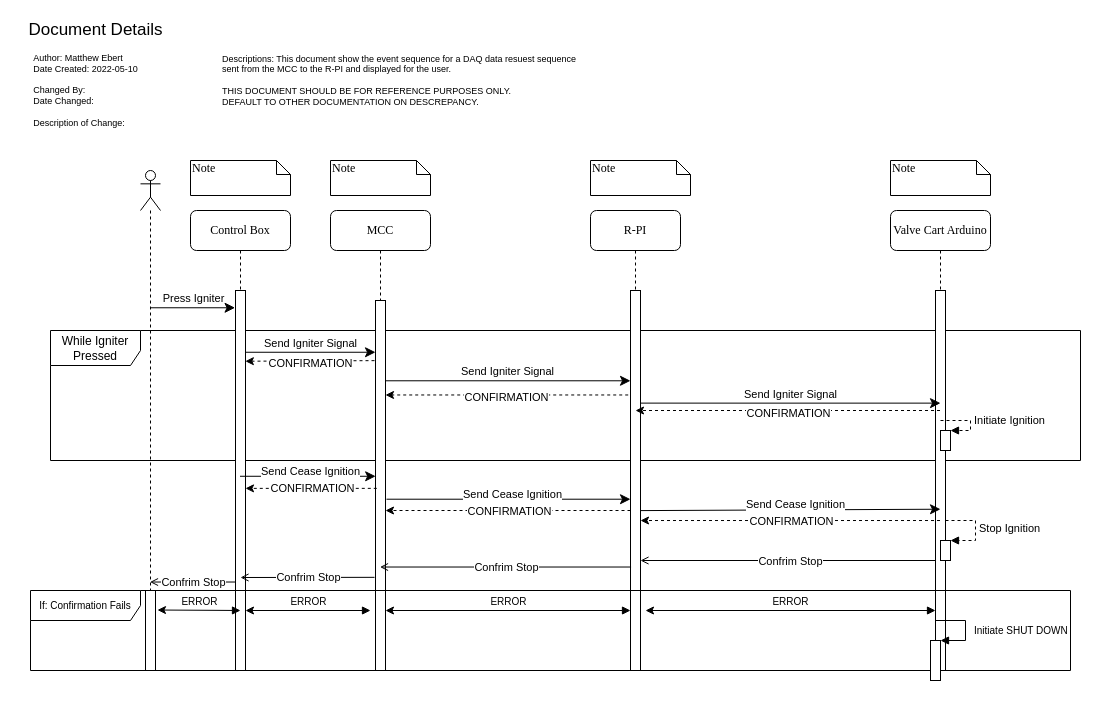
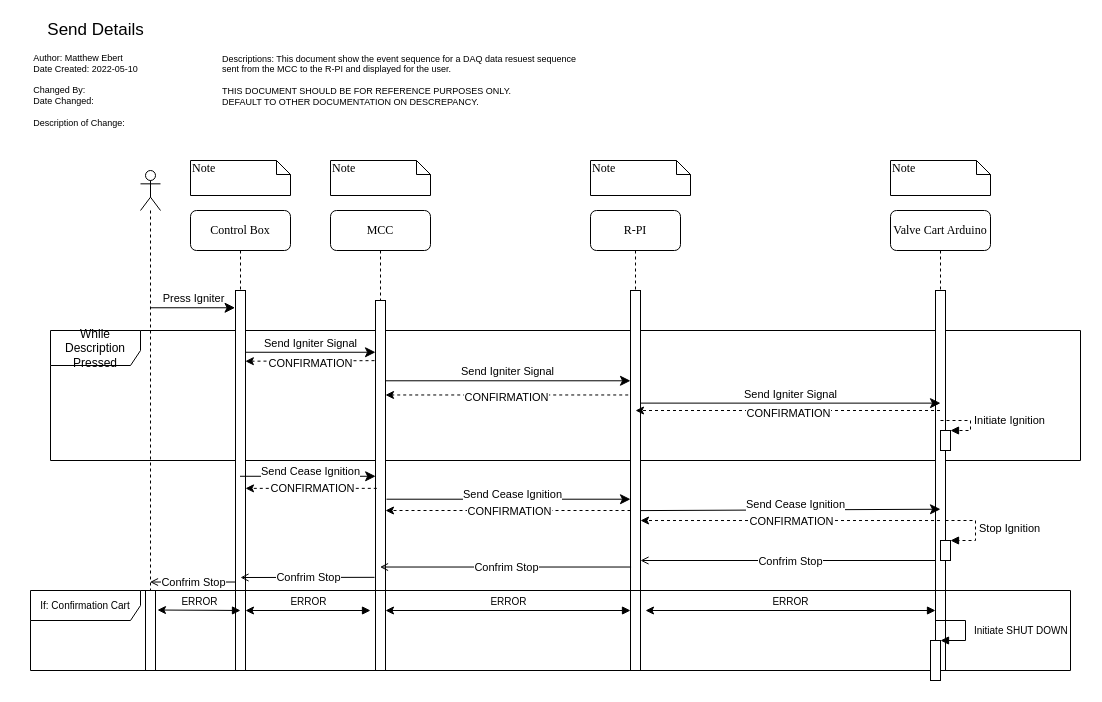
- <mxCell id="33" value="&lt;font style=&quot;font-size: 17px&quot;&gt;Document Details&lt;/font&gt;" style="text;html=1;align=center;verticalAlign=middle;resizable=0;points=[];autosize=1;strokeColor=none;fillColor=none;fontSize=9;" parent="1" vertex="1"><mxGeometry x="20" y="20" width="150" height="20" as="geometry" /></mxCell>
+ <mxCell id="33" value="&lt;font style=&quot;font-size: 17px&quot;&gt;Send Details&lt;/font&gt;" style="text;html=1;align=center;verticalAlign=middle;resizable=0;points=[];autosize=1;strokeColor=none;fillColor=none;fontSize=9;" parent="1" vertex="1"><mxGeometry x="20" y="20" width="150" height="20" as="geometry" /></mxCell>
- <mxCell id="2" value="While Igniter Pressed" style="shape=umlFrame;whiteSpace=wrap;html=1;width=90;height=35;" vertex="1" parent="1"><mxGeometry x="50" y="330" width="1030" height="130" as="geometry" /></mxCell>
+ <mxCell id="2" value="While Description Pressed" style="shape=umlFrame;whiteSpace=wrap;html=1;width=90;height=35;" vertex="1" parent="1"><mxGeometry x="50" y="330" width="1030" height="130" as="geometry" /></mxCell>
- <mxCell id="20" value="If: Confirmation Fails" style="shape=umlFrame;whiteSpace=wrap;html=1;fontSize=10;width=110;height=30;" parent="1" vertex="1"><mxGeometry x="30" y="590" width="1040" height="80" as="geometry" /></mxCell>
+ <mxCell id="20" value="If: Confirmation Cart" style="shape=umlFrame;whiteSpace=wrap;html=1;fontSize=10;width=110;height=30;" parent="1" vertex="1"><mxGeometry x="30" y="590" width="1040" height="80" as="geometry" /></mxCell>
